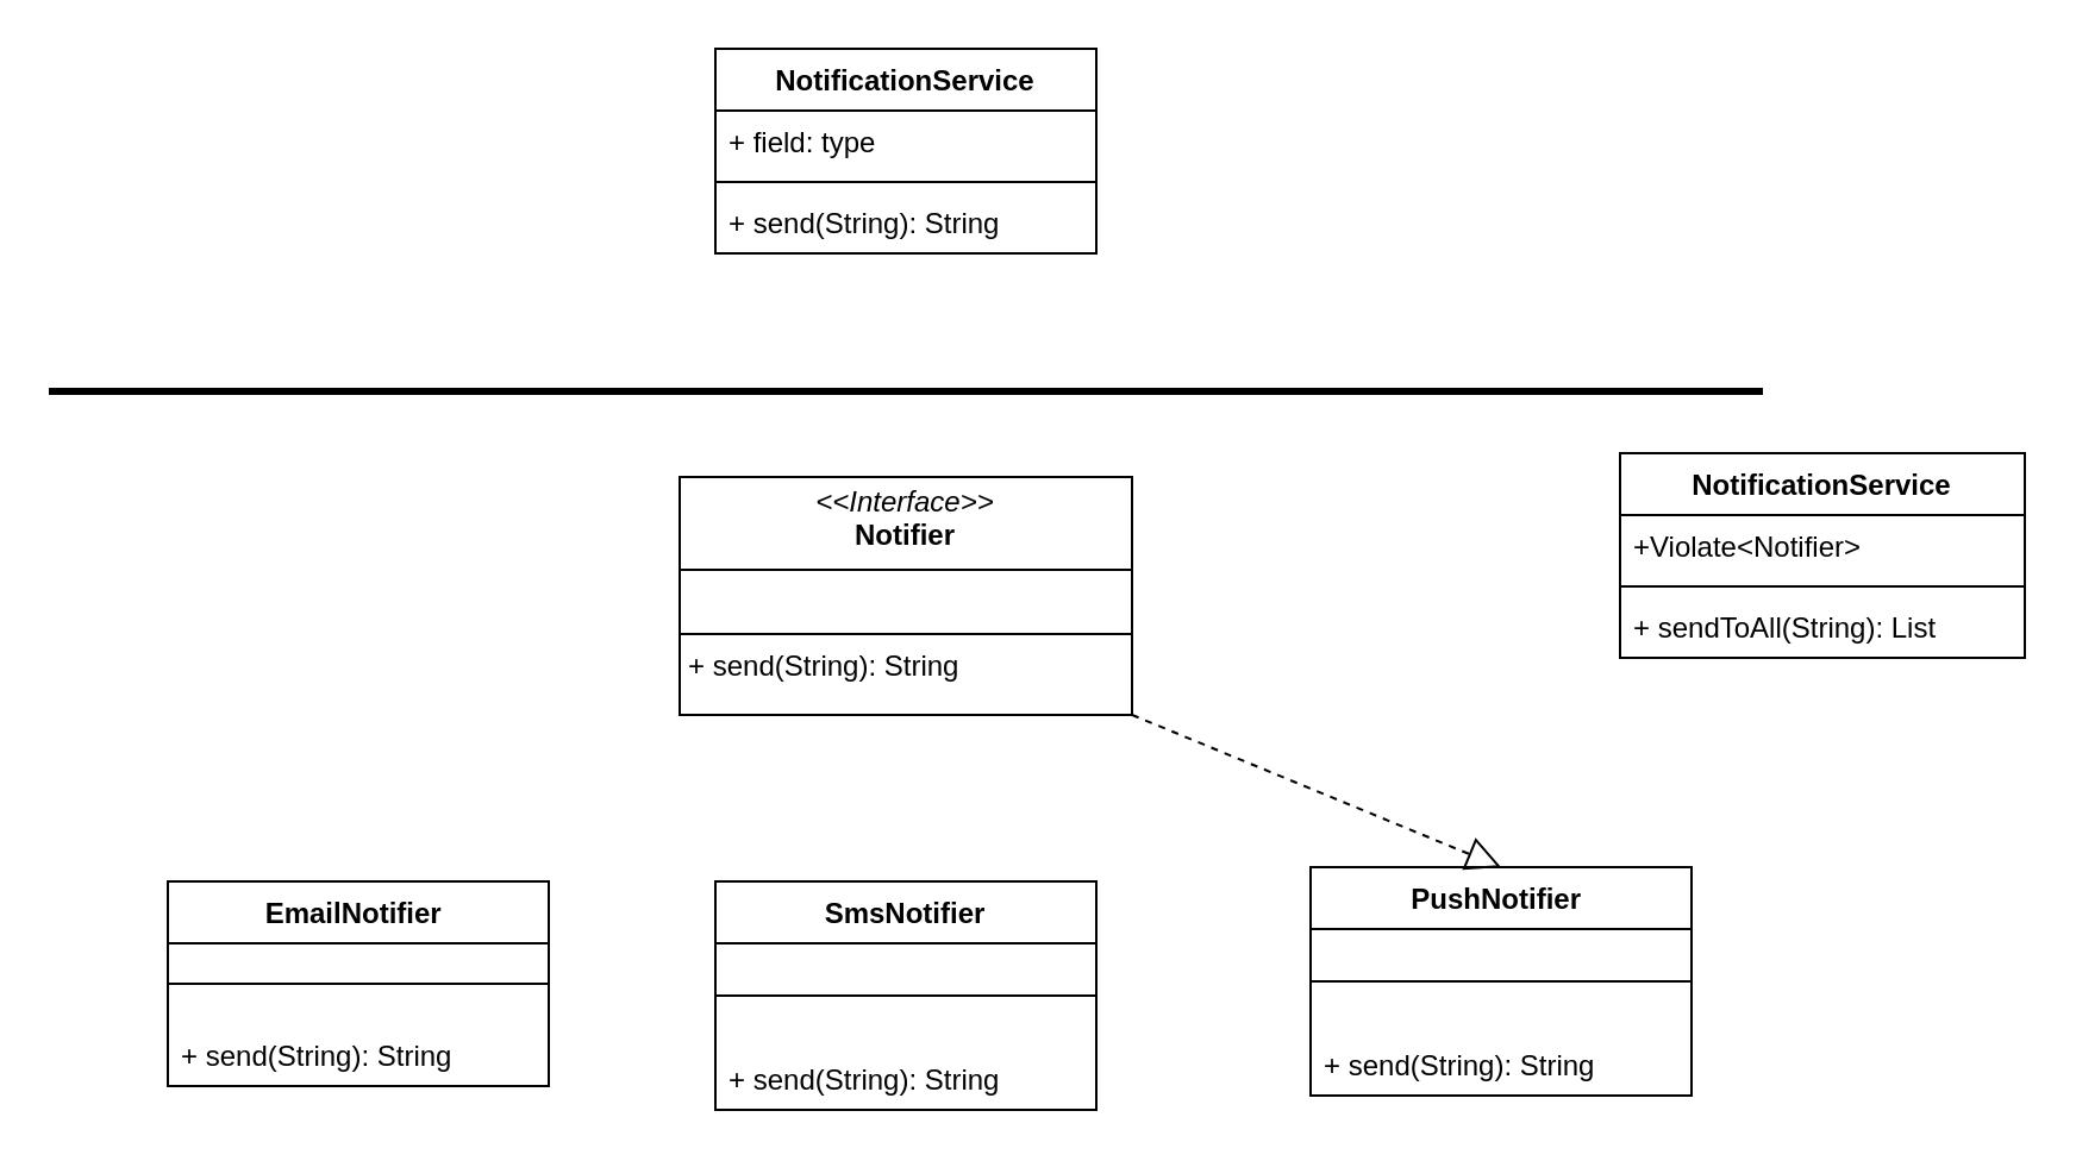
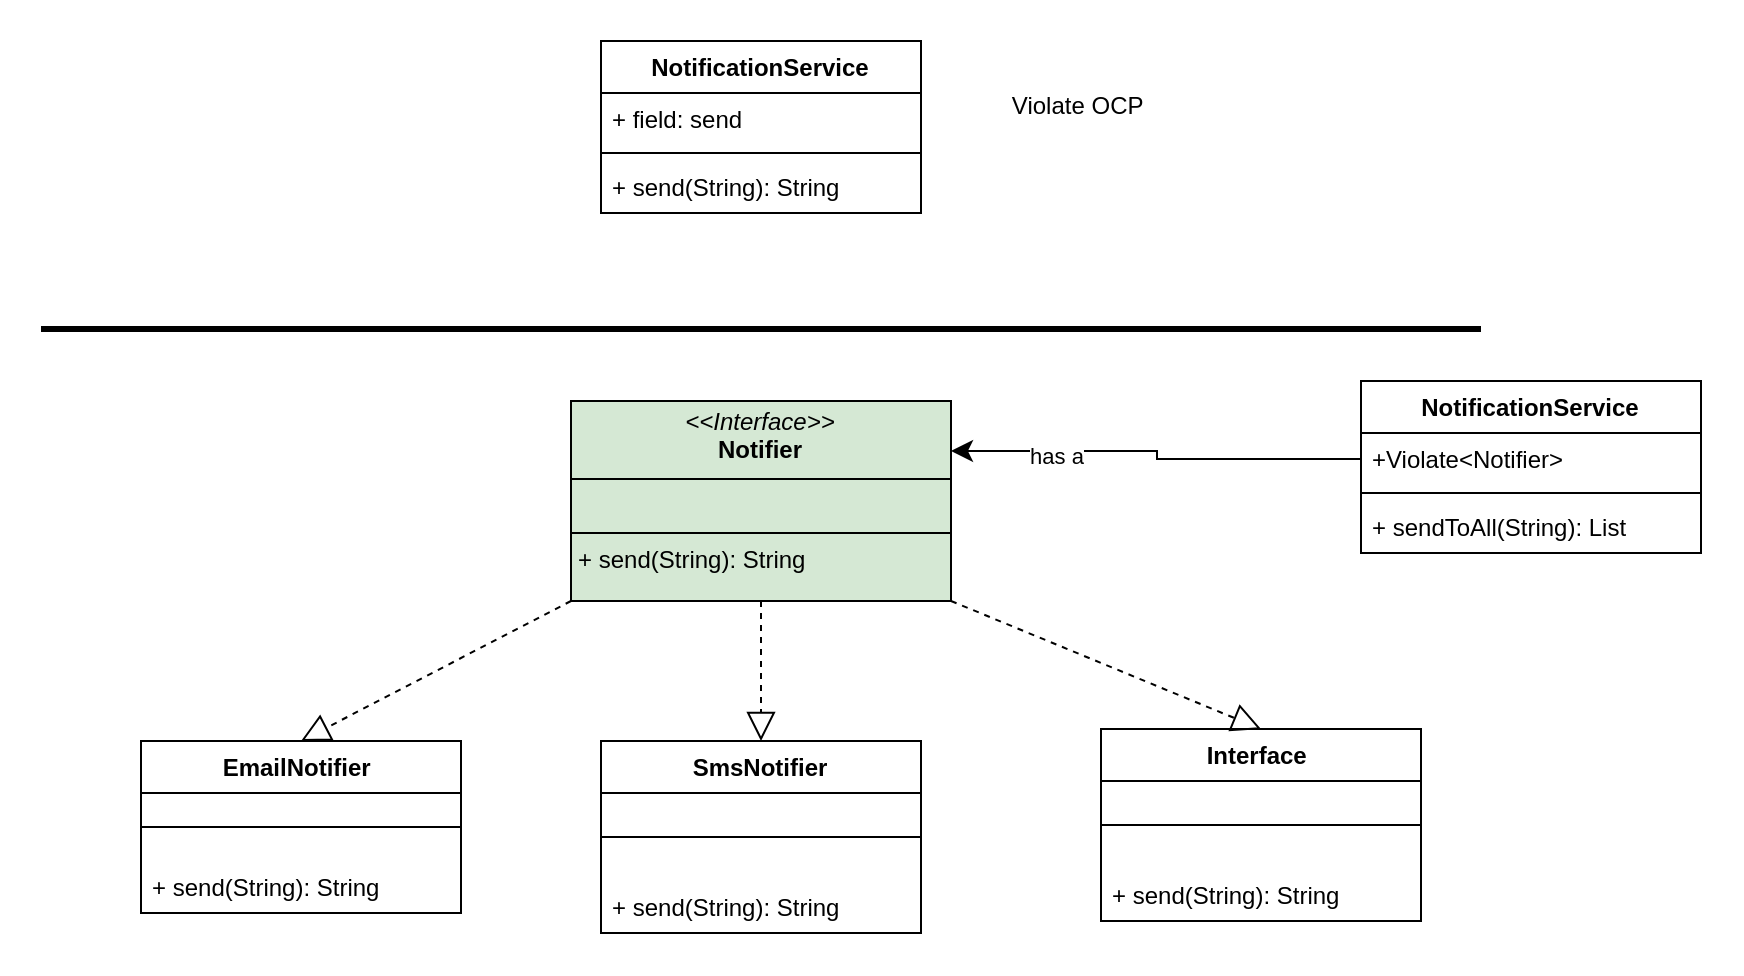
+ <mxCell id="6" value="Violate OCP&amp;nbsp;" style="text;html=1;align=center;verticalAlign=middle;resizable=0;points=[];autosize=1;strokeColor=none;fillColor=none;" vertex="1" parent="1"><mxGeometry x="495" y="38" width="90" height="30" as="geometry" /></mxCell>
- <mxCell id="3" value="+ field: type" style="text;strokeColor=none;fillColor=none;align=left;verticalAlign=top;spacingLeft=4;spacingRight=4;overflow=hidden;rotatable=0;points=[[0,0.5],[1,0.5]];portConstraint=eastwest;whiteSpace=wrap;html=1;" vertex="1" parent="2"><mxGeometry y="26" width="160" height="26" as="geometry" /></mxCell>
+ <mxCell id="3" value="+ field: send" style="text;strokeColor=none;fillColor=none;align=left;verticalAlign=top;spacingLeft=4;spacingRight=4;overflow=hidden;rotatable=0;points=[[0,0.5],[1,0.5]];portConstraint=eastwest;whiteSpace=wrap;html=1;" vertex="1" parent="2"><mxGeometry y="26" width="160" height="26" as="geometry" /></mxCell>
+ <mxCell id="25" value="" style="edgeStyle=elbowEdgeStyle;elbow=horizontal;endArrow=classic;html=1;curved=0;rounded=0;endSize=8;startSize=8;exitX=0;exitY=0.5;exitDx=0;exitDy=0;entryX=1;entryY=0.25;entryDx=0;entryDy=0;" edge="1" parent="1" source="22" target="8"><mxGeometry width="50" height="50" relative="1" as="geometry"><mxPoint x="560" y="240" as="sourcePoint" /><mxPoint x="610" y="190" as="targetPoint" /></mxGeometry></mxCell>
+ <mxCell id="26" value="has a" style="edgeLabel;html=1;align=center;verticalAlign=middle;resizable=0;points=[];" vertex="1" connectable="0" parent="25"><mxGeometry x="0.499" y="2" relative="1" as="geometry"><mxPoint as="offset" /></mxGeometry></mxCell>
- <mxCell id="8" value="&lt;p style=&quot;margin:0px;margin-top:4px;text-align:center;&quot;&gt;&lt;i&gt;&amp;lt;&amp;lt;Interface&amp;gt;&amp;gt;&lt;/i&gt;&lt;br&gt;&lt;b&gt;Notifier&lt;/b&gt;&lt;/p&gt;&lt;hr size=&quot;1&quot; style=&quot;border-style:solid;&quot;&gt;&lt;p style=&quot;margin:0px;margin-left:4px;&quot;&gt;&lt;br&gt;&lt;/p&gt;&lt;hr size=&quot;1&quot; style=&quot;border-style:solid;&quot;&gt;&lt;p style=&quot;margin:0px;margin-left:4px;&quot;&gt;&lt;span style=&quot;background-color: transparent; color: light-dark(rgb(0, 0, 0), rgb(255, 255, 255));&quot;&gt;+ send(String): String&lt;/span&gt;&lt;/p&gt;" style="verticalAlign=top;align=left;overflow=fill;html=1;whiteSpace=wrap;" vertex="1" parent="1"><mxGeometry x="285" y="200" width="190" height="100" as="geometry" /></mxCell>
+ <mxCell id="8" value="&lt;p style=&quot;margin:0px;margin-top:4px;text-align:center;&quot;&gt;&lt;i&gt;&amp;lt;&amp;lt;Interface&amp;gt;&amp;gt;&lt;/i&gt;&lt;br&gt;&lt;b&gt;Notifier&lt;/b&gt;&lt;/p&gt;&lt;hr size=&quot;1&quot; style=&quot;border-style:solid;&quot;&gt;&lt;p style=&quot;margin:0px;margin-left:4px;&quot;&gt;&lt;br&gt;&lt;/p&gt;&lt;hr size=&quot;1&quot; style=&quot;border-style:solid;&quot;&gt;&lt;p style=&quot;margin:0px;margin-left:4px;&quot;&gt;&lt;span style=&quot;background-color: transparent; color: light-dark(rgb(0, 0, 0), rgb(255, 255, 255));&quot;&gt;+ send(String): String&lt;/span&gt;&lt;/p&gt;" style="verticalAlign=top;align=left;overflow=fill;html=1;whiteSpace=wrap;fillColor=#d5e8d4;" vertex="1" parent="1"><mxGeometry x="285" y="200" width="190" height="100" as="geometry" /></mxCell>
+ <mxCell id="19" value="" style="endArrow=block;dashed=1;endFill=0;endSize=12;html=1;rounded=0;entryX=0.5;entryY=0;entryDx=0;entryDy=0;exitX=0.5;exitY=1;exitDx=0;exitDy=0;" edge="1" parent="1" source="8" target="12"><mxGeometry width="160" relative="1" as="geometry"><mxPoint x="345" y="320" as="sourcePoint" /><mxPoint x="200" y="384" as="targetPoint" /></mxGeometry></mxCell>
+ <mxCell id="18" value="" style="endArrow=block;dashed=1;endFill=0;endSize=12;html=1;rounded=0;entryX=0.5;entryY=0;entryDx=0;entryDy=0;exitX=0;exitY=1;exitDx=0;exitDy=0;" edge="1" parent="1" source="8" target="9"><mxGeometry width="160" relative="1" as="geometry"><mxPoint x="170" y="250" as="sourcePoint" /><mxPoint x="300" y="340" as="targetPoint" /></mxGeometry></mxCell>
- <mxCell id="15" value="PushNotifier&amp;nbsp;" style="swimlane;fontStyle=1;align=center;verticalAlign=top;childLayout=stackLayout;horizontal=1;startSize=26;horizontalStack=0;resizeParent=1;resizeParentMax=0;resizeLast=0;collapsible=1;marginBottom=0;whiteSpace=wrap;html=1;" vertex="1" parent="1"><mxGeometry x="550" y="364" width="160" height="96" as="geometry" /></mxCell>
+ <mxCell id="15" value="Interface&amp;nbsp;" style="swimlane;fontStyle=1;align=center;verticalAlign=top;childLayout=stackLayout;horizontal=1;startSize=26;horizontalStack=0;resizeParent=1;resizeParentMax=0;resizeLast=0;collapsible=1;marginBottom=0;whiteSpace=wrap;html=1;" vertex="1" parent="1"><mxGeometry x="550" y="364" width="160" height="96" as="geometry" /></mxCell>
